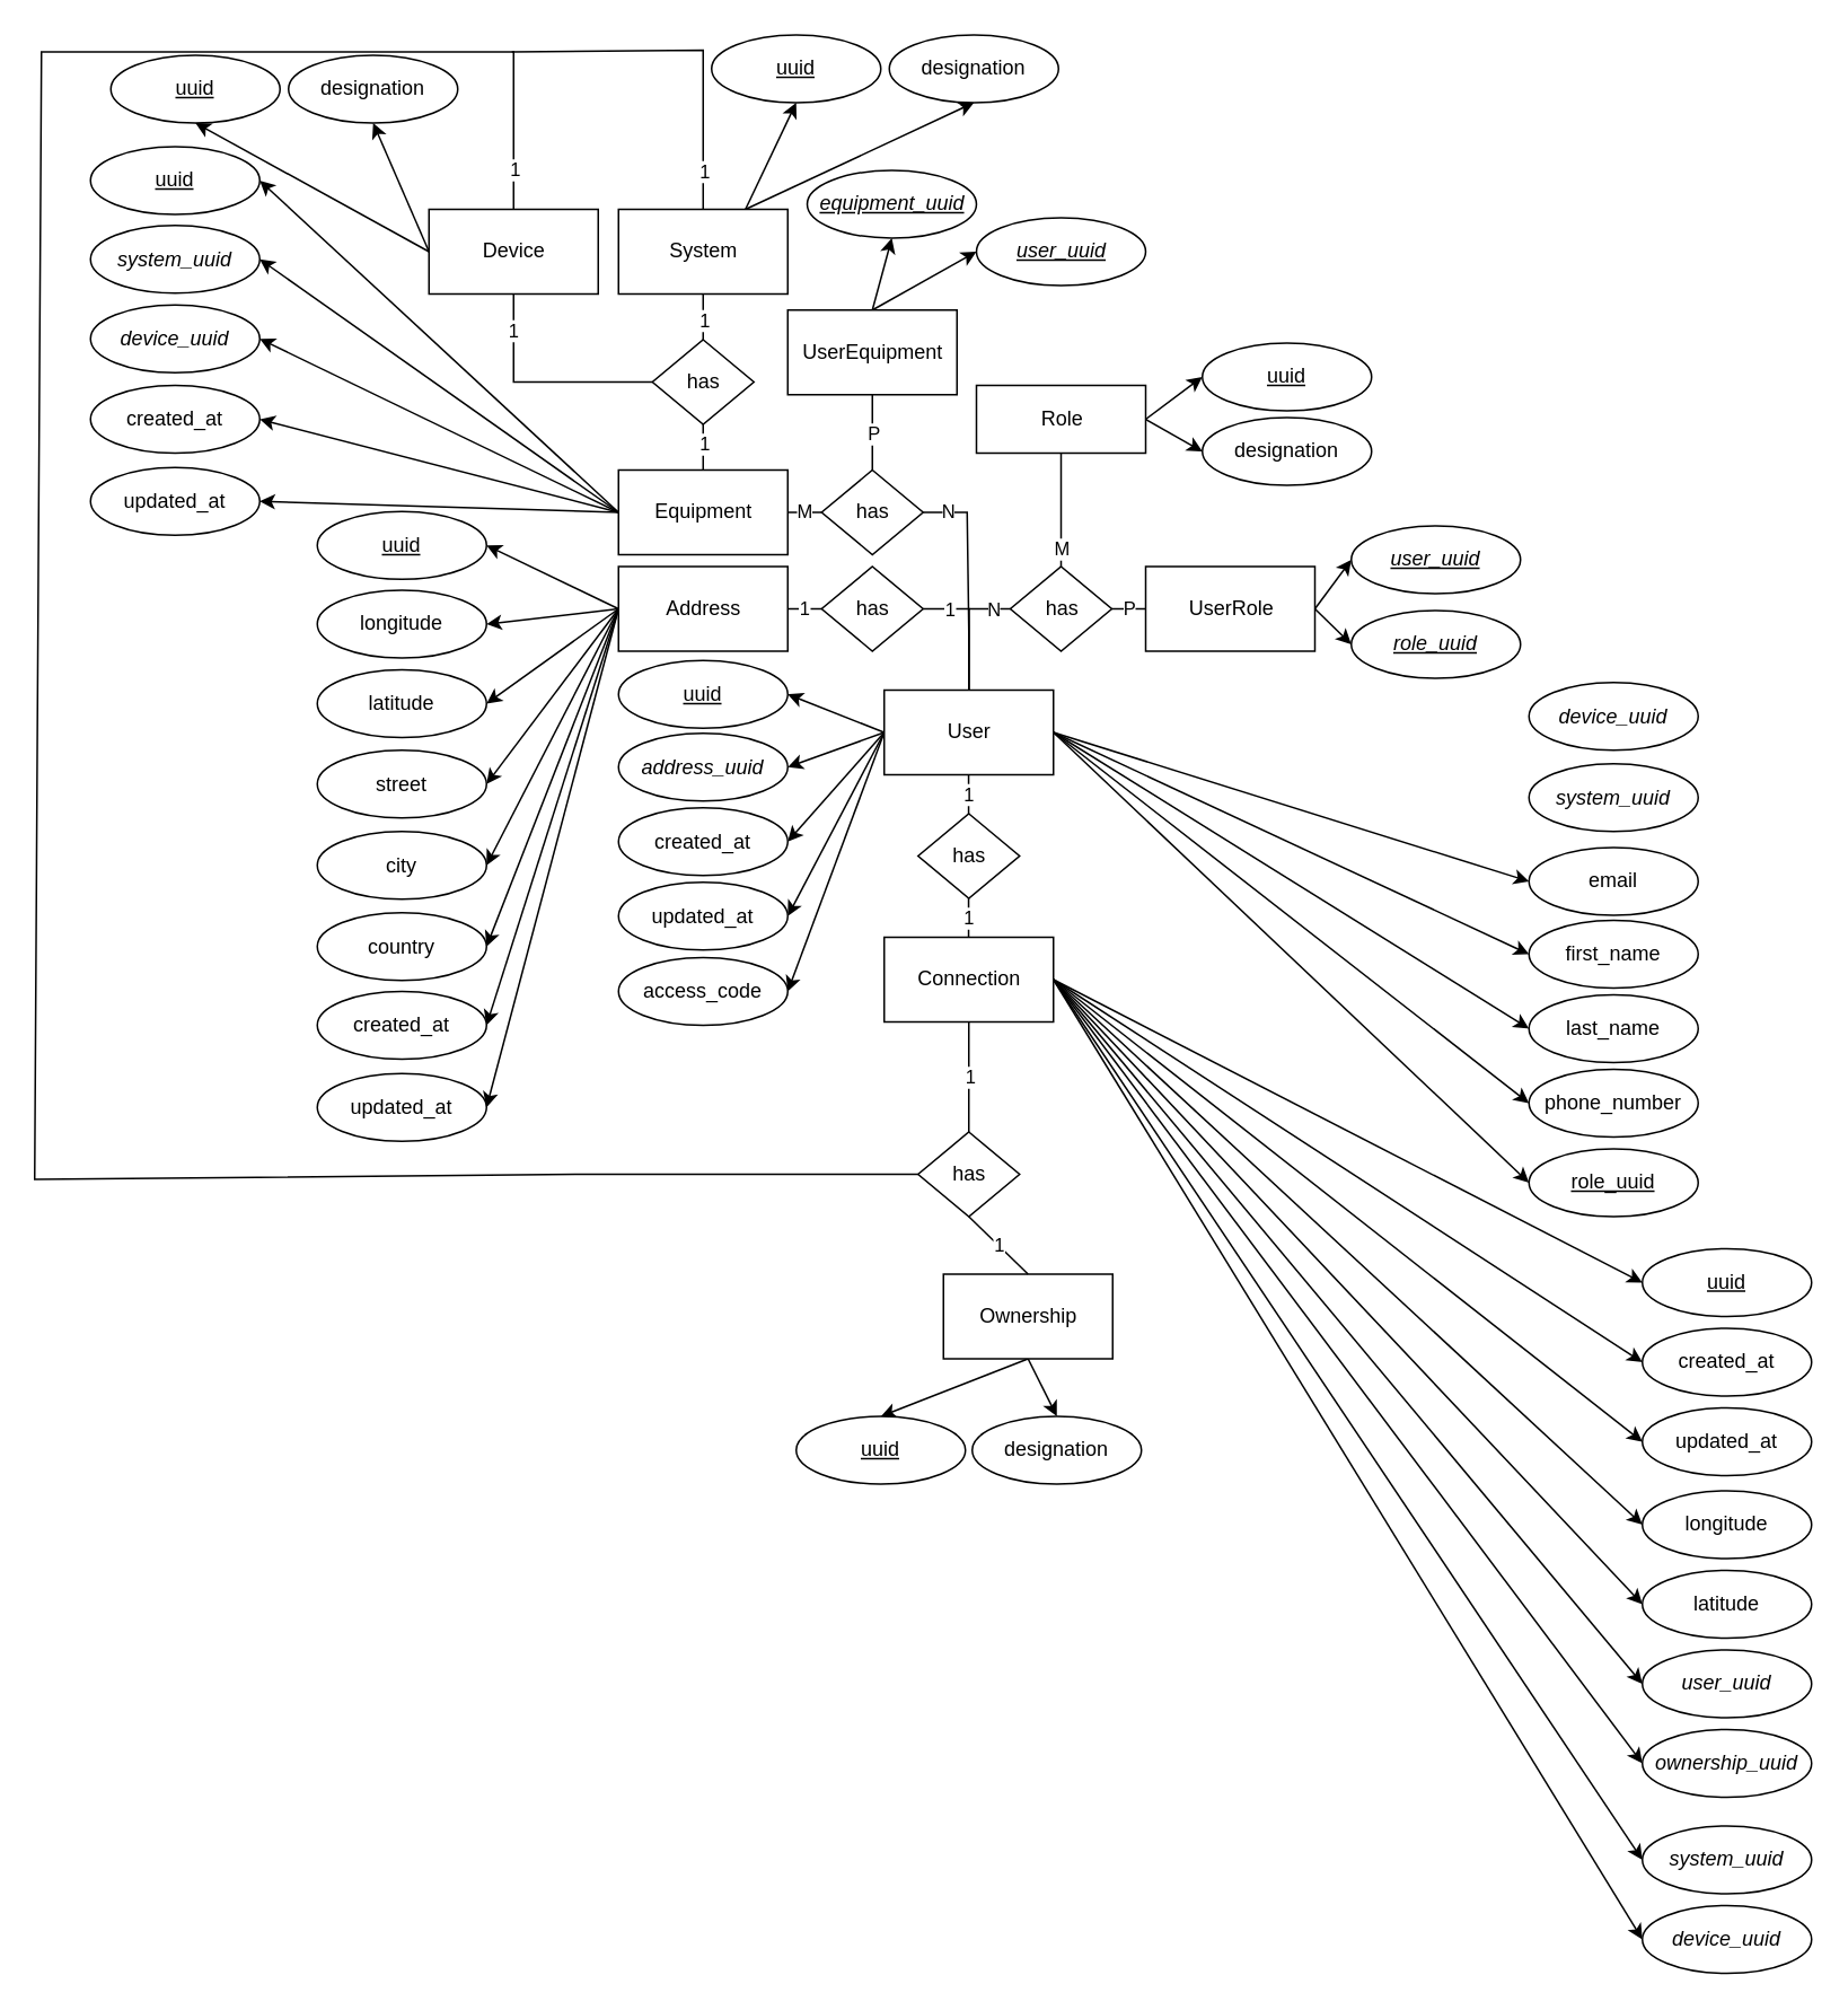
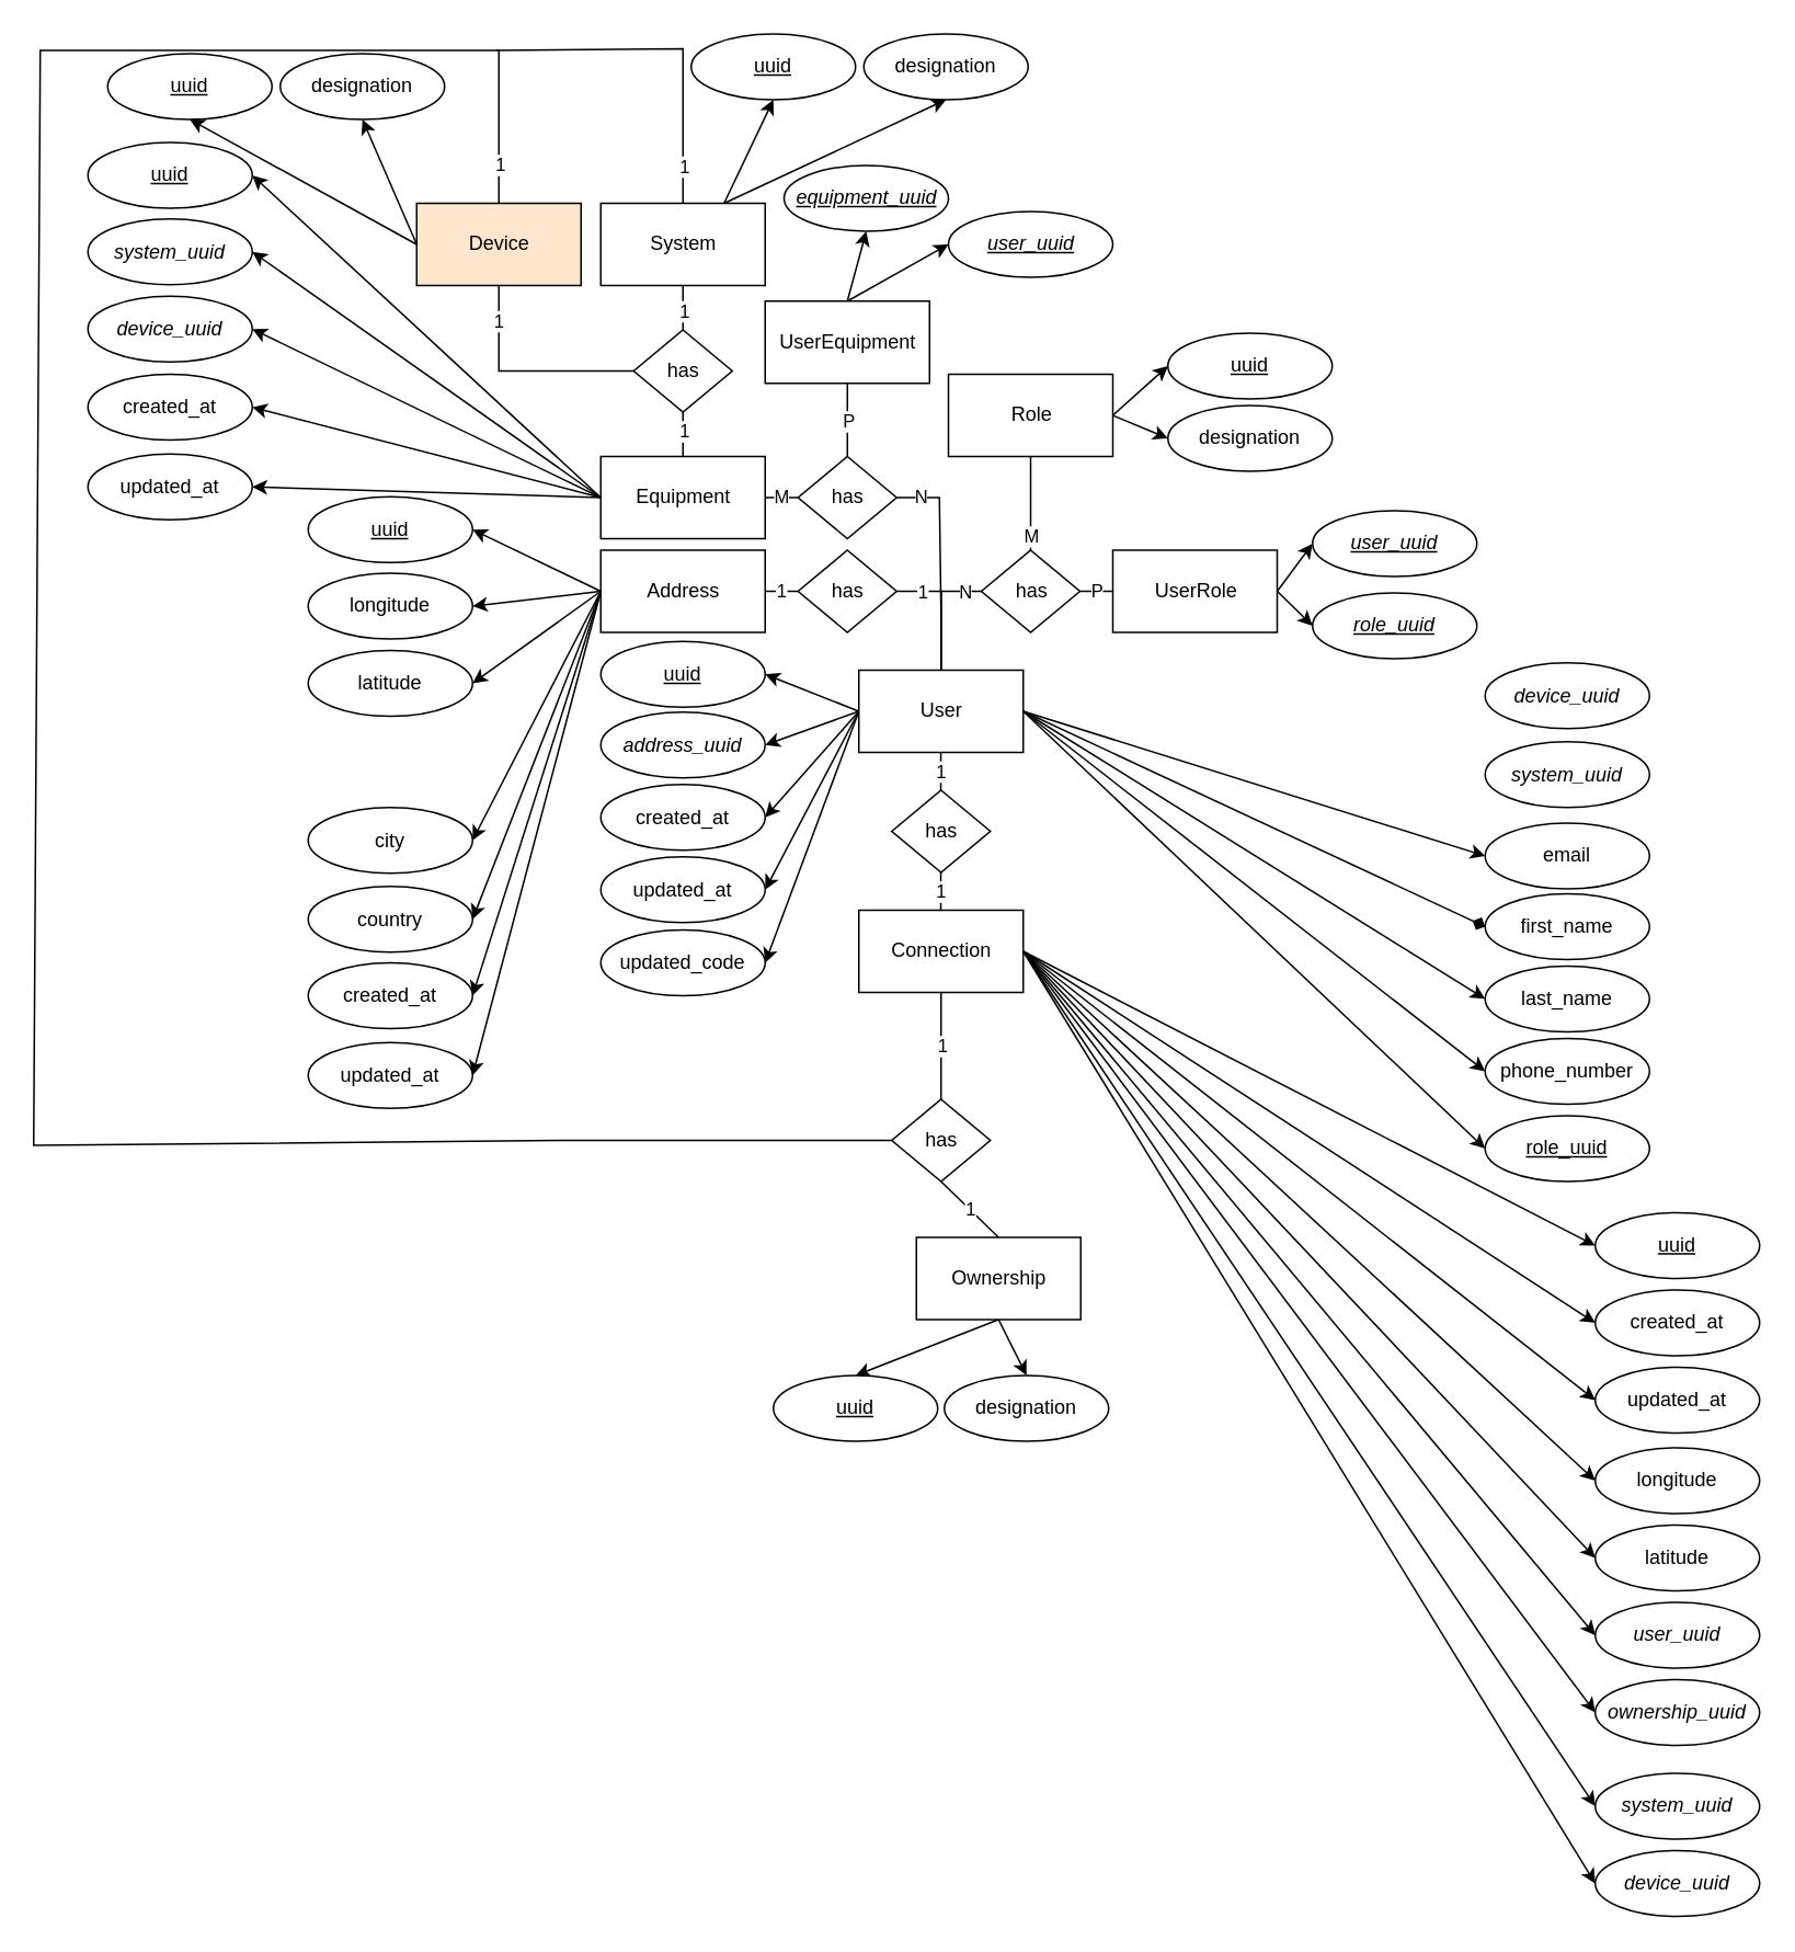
- <mxCell id="118" value="Device" style="html=1;dashed=0;whitespace=wrap;" parent="1" vertex="1"><mxGeometry x="253" y="123" width="100" height="50" as="geometry" /></mxCell>
+ <mxCell id="118" value="Device" style="html=1;dashed=0;whitespace=wrap;fillColor=#ffe6cc;" parent="1" vertex="1"><mxGeometry x="253" y="123" width="100" height="50" as="geometry" /></mxCell>
- <mxCell id="69" value="Role" style="html=1;dashed=0;whitespace=wrap;" parent="1" vertex="1"><mxGeometry x="576.5" y="227" width="100" height="40" as="geometry" /></mxCell>
+ <mxCell id="69" value="Role" style="html=1;dashed=0;whitespace=wrap;" parent="1" vertex="1"><mxGeometry x="576.5" y="227" width="100" height="50" as="geometry" /></mxCell>
- <mxCell id="25" style="edgeStyle=none;html=1;exitX=0;exitY=0.5;exitDx=0;exitDy=0;entryX=1;entryY=0.5;entryDx=0;entryDy=0;" parent="1" source="31" target="100" edge="1"><mxGeometry relative="1" as="geometry" /></mxCell>
- <mxCell id="100" value="street" style="ellipse;whiteSpace=wrap;html=1;align=center;" parent="1" vertex="1"><mxGeometry x="187" y="442.5" width="100" height="40" as="geometry" /></mxCell>
- <mxCell id="13" style="edgeStyle=none;html=1;exitX=1;exitY=0.5;exitDx=0;exitDy=0;entryX=0;entryY=0.5;entryDx=0;entryDy=0;" parent="1" source="22" target="42" edge="1"><mxGeometry relative="1" as="geometry" /></mxCell>
+ <mxCell id="13" style="edgeStyle=none;html=1;exitX=1;exitY=0.5;exitDx=0;exitDy=0;entryX=0;entryY=0.5;entryDx=0;entryDy=0;endArrow=diamond;" parent="1" source="22" target="42" edge="1"><mxGeometry relative="1" as="geometry" /></mxCell>
- <mxCell id="50" value="access_code" style="ellipse;whiteSpace=wrap;html=1;align=center;" parent="1" vertex="1"><mxGeometry x="365" y="565" width="100" height="40" as="geometry" /></mxCell>
+ <mxCell id="50" value="updated_code" style="ellipse;whiteSpace=wrap;html=1;align=center;" parent="1" vertex="1"><mxGeometry x="365" y="565" width="100" height="40" as="geometry" /></mxCell>
